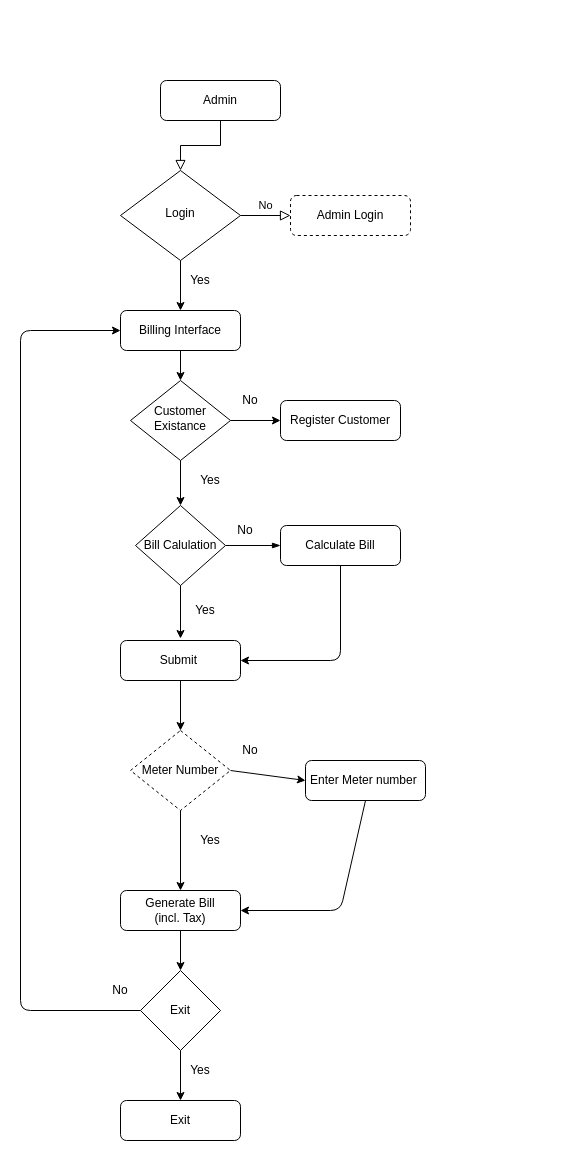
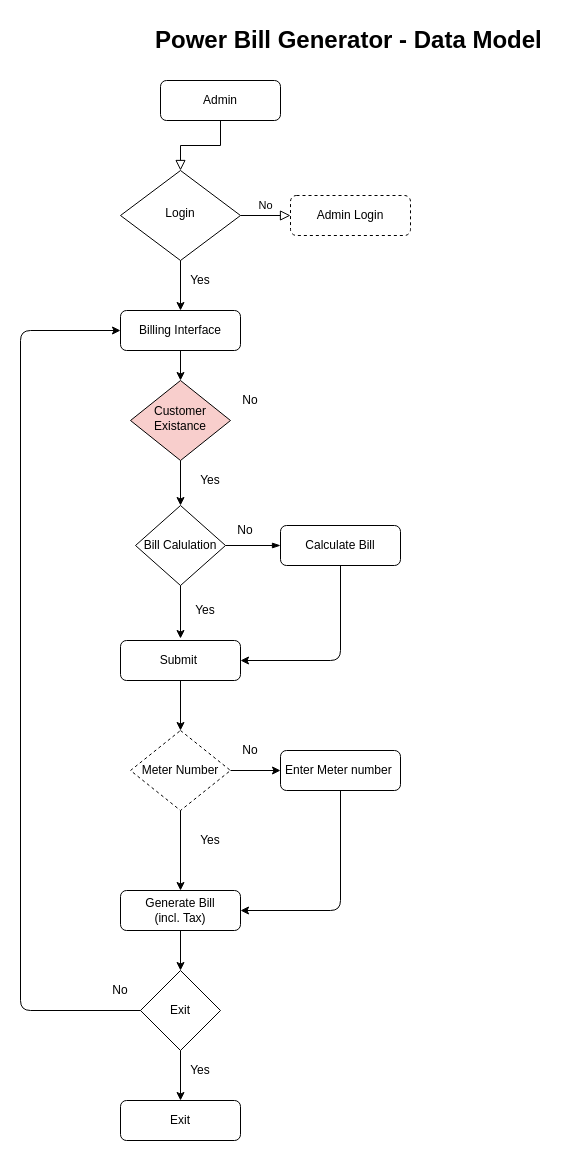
+ <mxCell id="41" value="&lt;h1&gt;&lt;span&gt;Power Bill Generator - Data Model&lt;/span&gt;&lt;/h1&gt;" style="text;html=1;strokeColor=none;fillColor=none;spacing=5;spacingTop=-20;whiteSpace=wrap;overflow=hidden;rounded=0;" vertex="1" parent="1"><mxGeometry x="150" y="20" width="400" height="40" as="geometry" /></mxCell>
- <mxCell id="7" value="Customer Existance" style="rhombus;whiteSpace=wrap;html=1;shadow=0;fontFamily=Helvetica;fontSize=12;align=center;strokeWidth=1;spacing=6;spacingTop=-4;" parent="1" vertex="1"><mxGeometry x="130" y="380" width="100" height="80" as="geometry" /></mxCell>
+ <mxCell id="7" value="Customer Existance" style="rhombus;whiteSpace=wrap;html=1;shadow=0;fontFamily=Helvetica;fontSize=12;align=center;strokeWidth=1;spacing=6;spacingTop=-4;fillColor=#f8cecc;" parent="1" vertex="1"><mxGeometry x="130" y="380" width="100" height="80" as="geometry" /></mxCell>
- <mxCell id="10" value="" style="endArrow=classic;html=1;exitX=1;exitY=0.5;exitDx=0;exitDy=0;entryX=0;entryY=0.5;entryDx=0;entryDy=0;" edge="1" parent="1" source="7" target="9"><mxGeometry width="50" height="50" relative="1" as="geometry"><mxPoint x="370" y="390" as="sourcePoint" /><mxPoint x="420" y="340" as="targetPoint" /></mxGeometry></mxCell>
- <mxCell id="9" value="Register Customer" style="rounded=1;whiteSpace=wrap;html=1;strokeColor=#000000;fillColor=#ffffff;" vertex="1" parent="1"><mxGeometry x="280" y="400" width="120" height="40" as="geometry" /></mxCell>
- <mxCell id="26" value="Enter Meter number&amp;nbsp;" style="rounded=1;whiteSpace=wrap;html=1;strokeColor=#000000;fillColor=#ffffff;" vertex="1" parent="1"><mxGeometry x="305" y="760" width="120" height="40" as="geometry" /></mxCell>
+ <mxCell id="26" value="Enter Meter number&amp;nbsp;" style="rounded=1;whiteSpace=wrap;html=1;strokeColor=#000000;fillColor=#ffffff;" vertex="1" parent="1"><mxGeometry x="280" y="750" width="120" height="40" as="geometry" /></mxCell>
